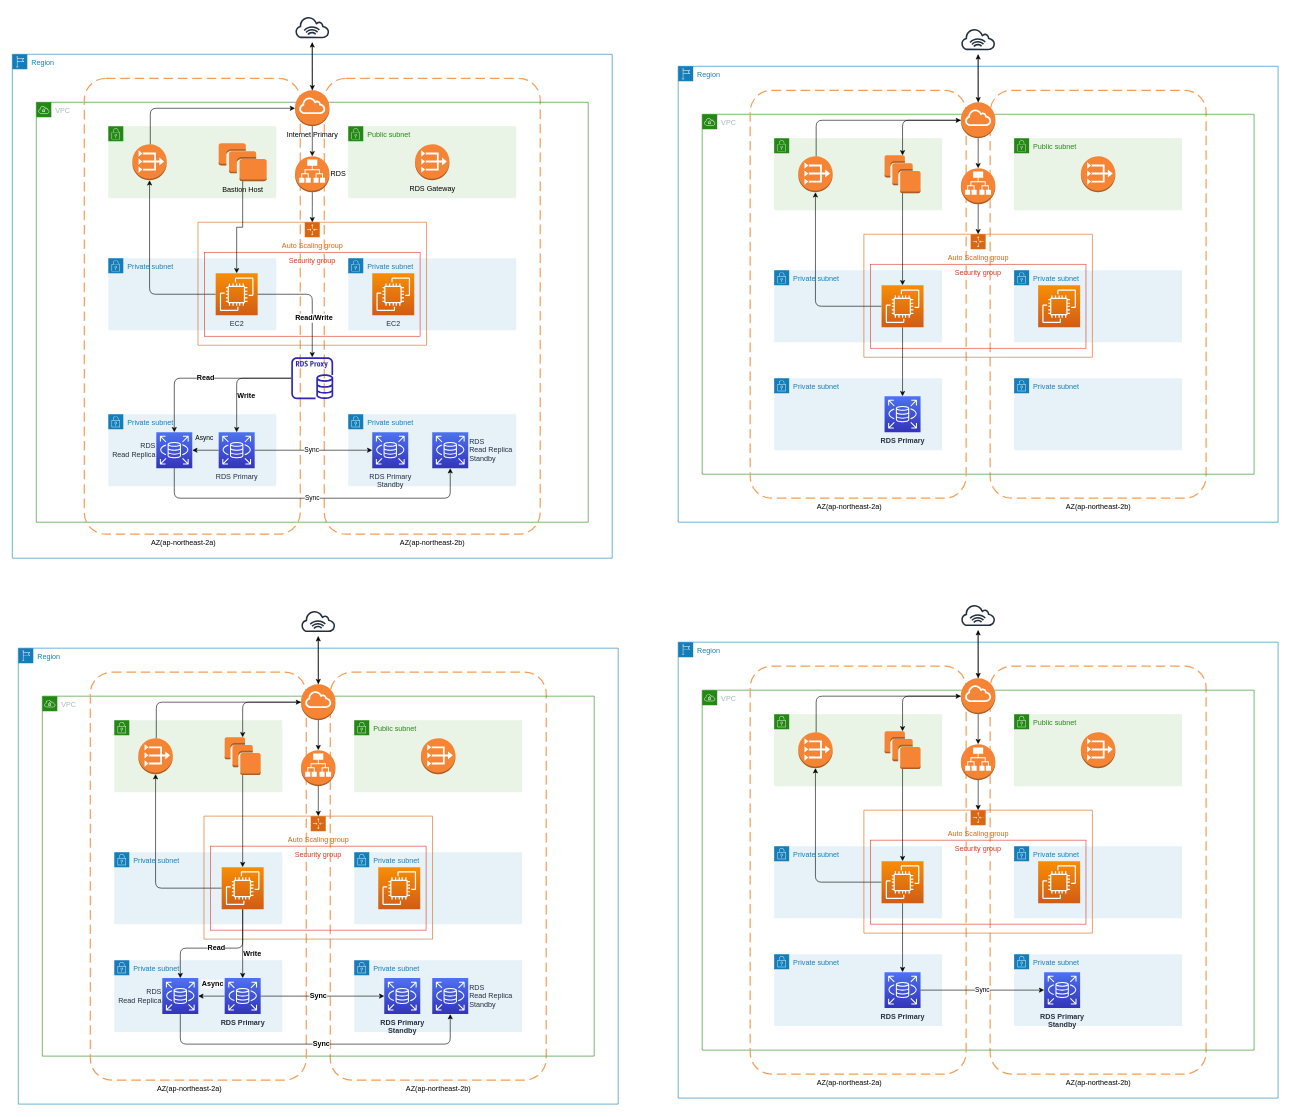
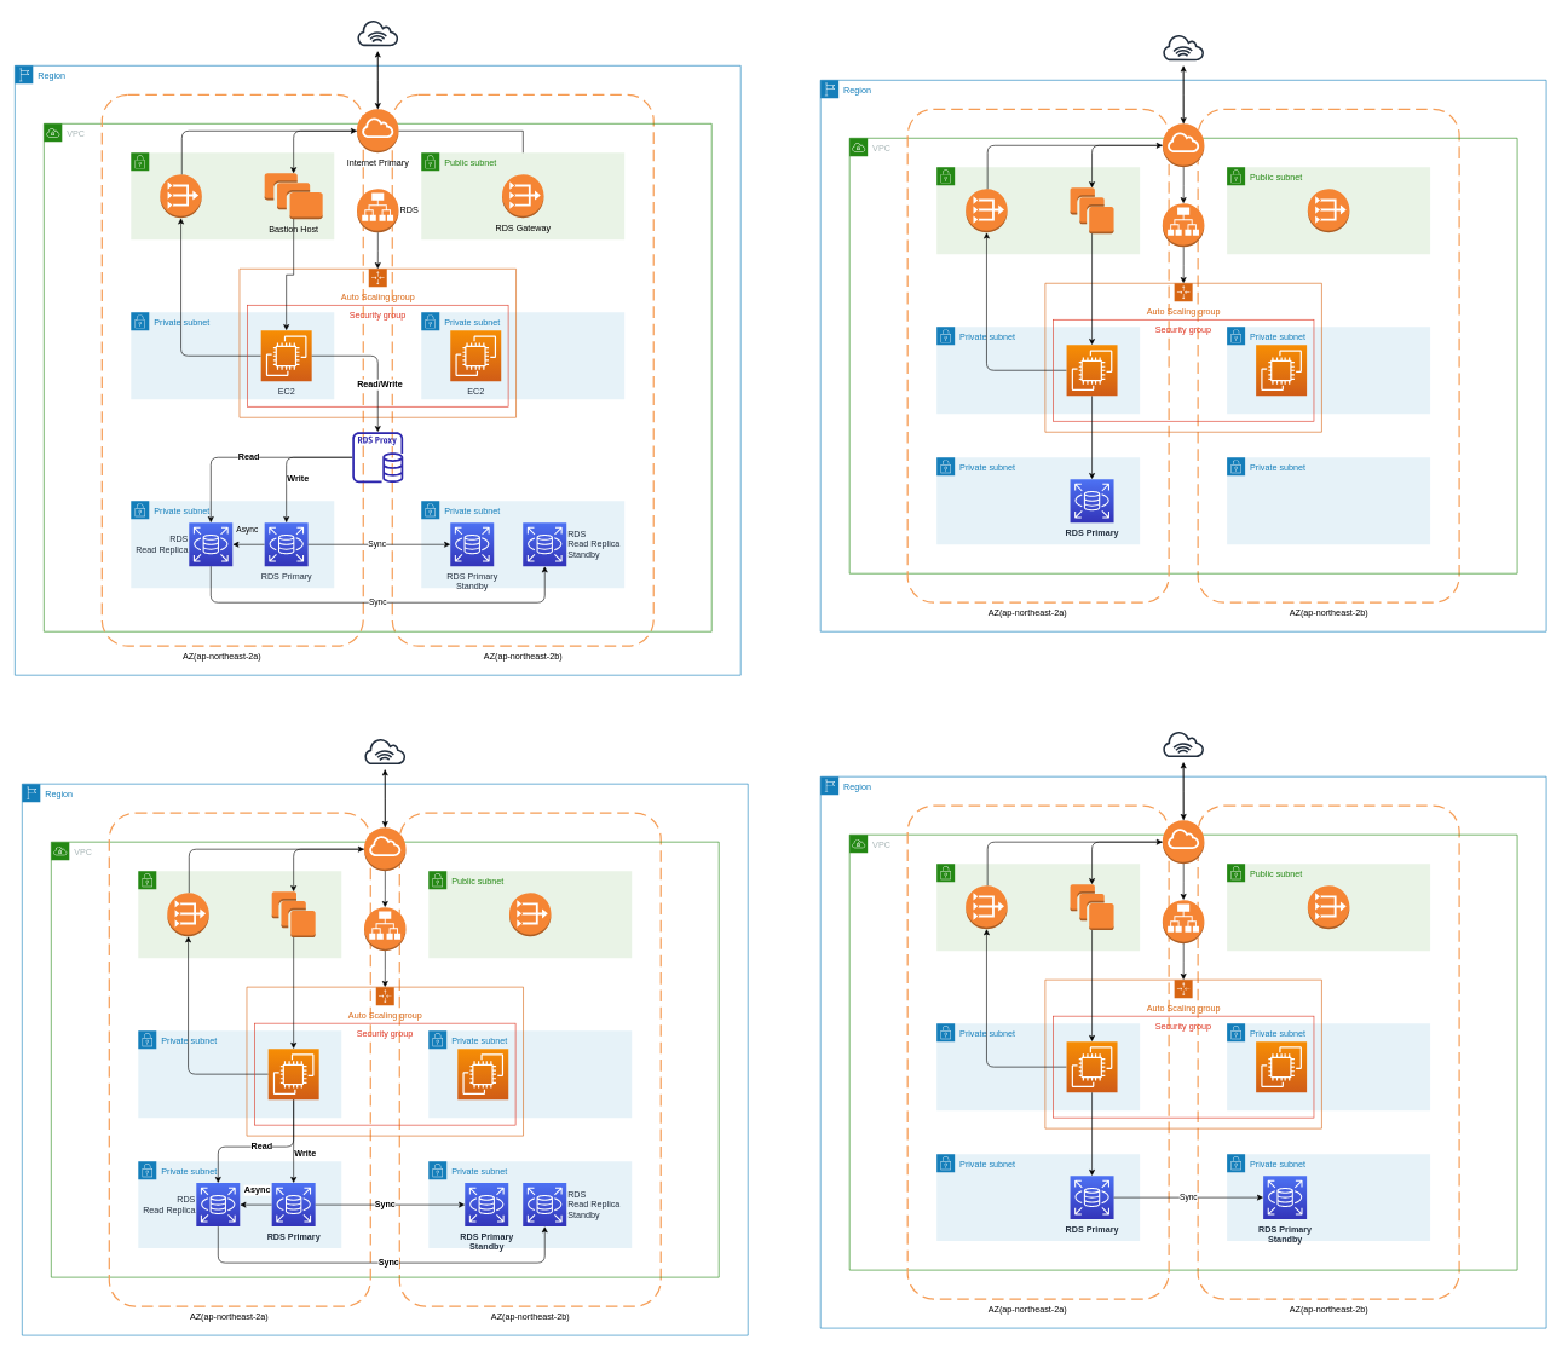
+ <mxCell id="17" style="edgeStyle=orthogonalEdgeStyle;rounded=1;orthogonalLoop=1;jettySize=auto;html=1;" parent="5" source="15" target="8" edge="1"><mxGeometry relative="1" as="geometry" /></mxCell>
- <mxCell id="21" style="edgeStyle=orthogonalEdgeStyle;rounded=0;orthogonalLoop=1;jettySize=auto;html=1;entryX=0.5;entryY=0;entryDx=0;entryDy=0;entryPerimeter=0;" parent="5" source="15" target="18" edge="1"><mxGeometry relative="1" as="geometry" /></mxCell>
+ <mxCell id="21" style="edgeStyle=orthogonalEdgeStyle;rounded=0;orthogonalLoop=1;jettySize=auto;html=1;" parent="5" source="15" target="32" edge="1"><mxGeometry relative="1" as="geometry" /></mxCell>
